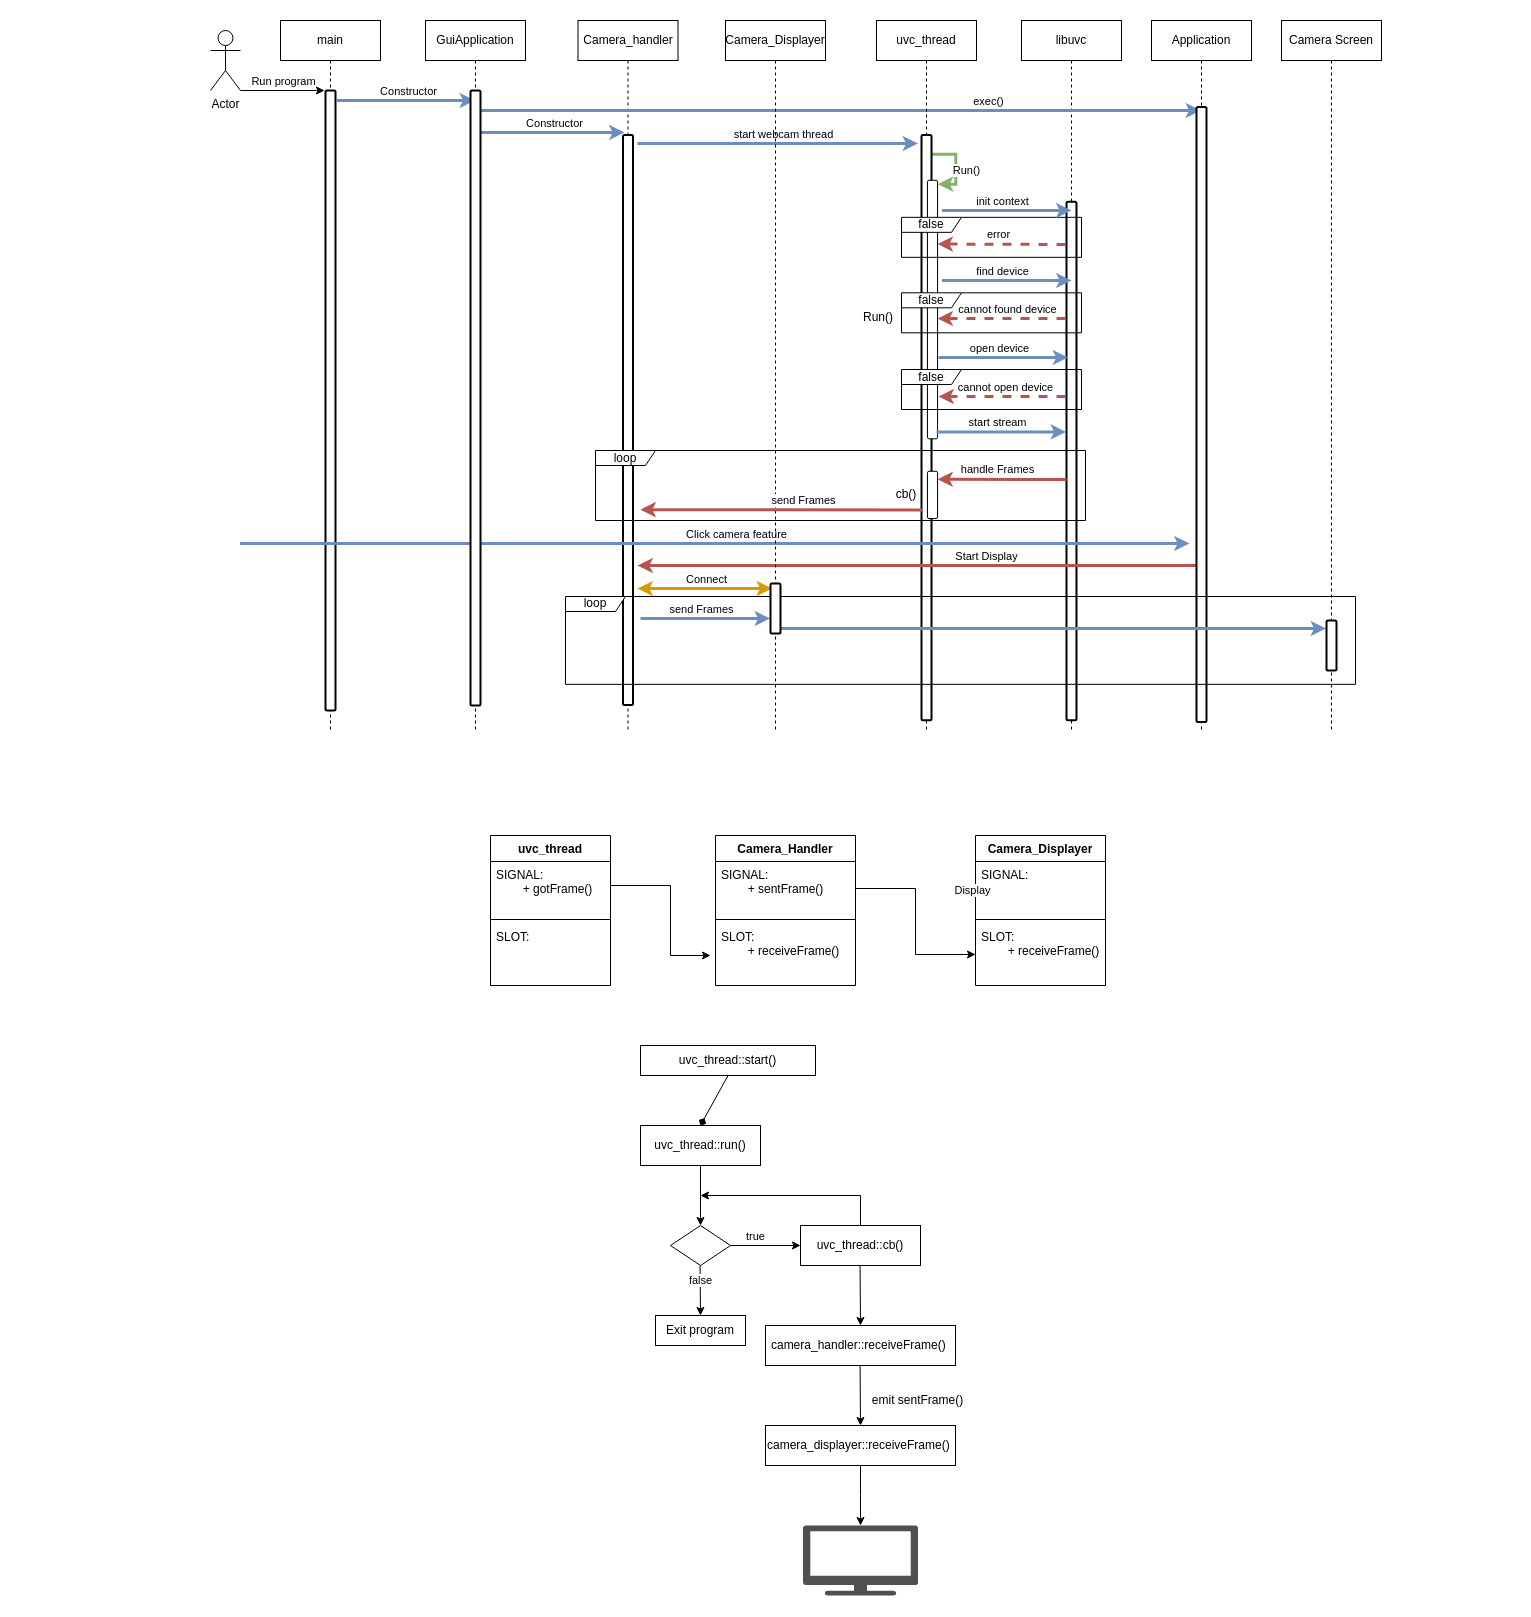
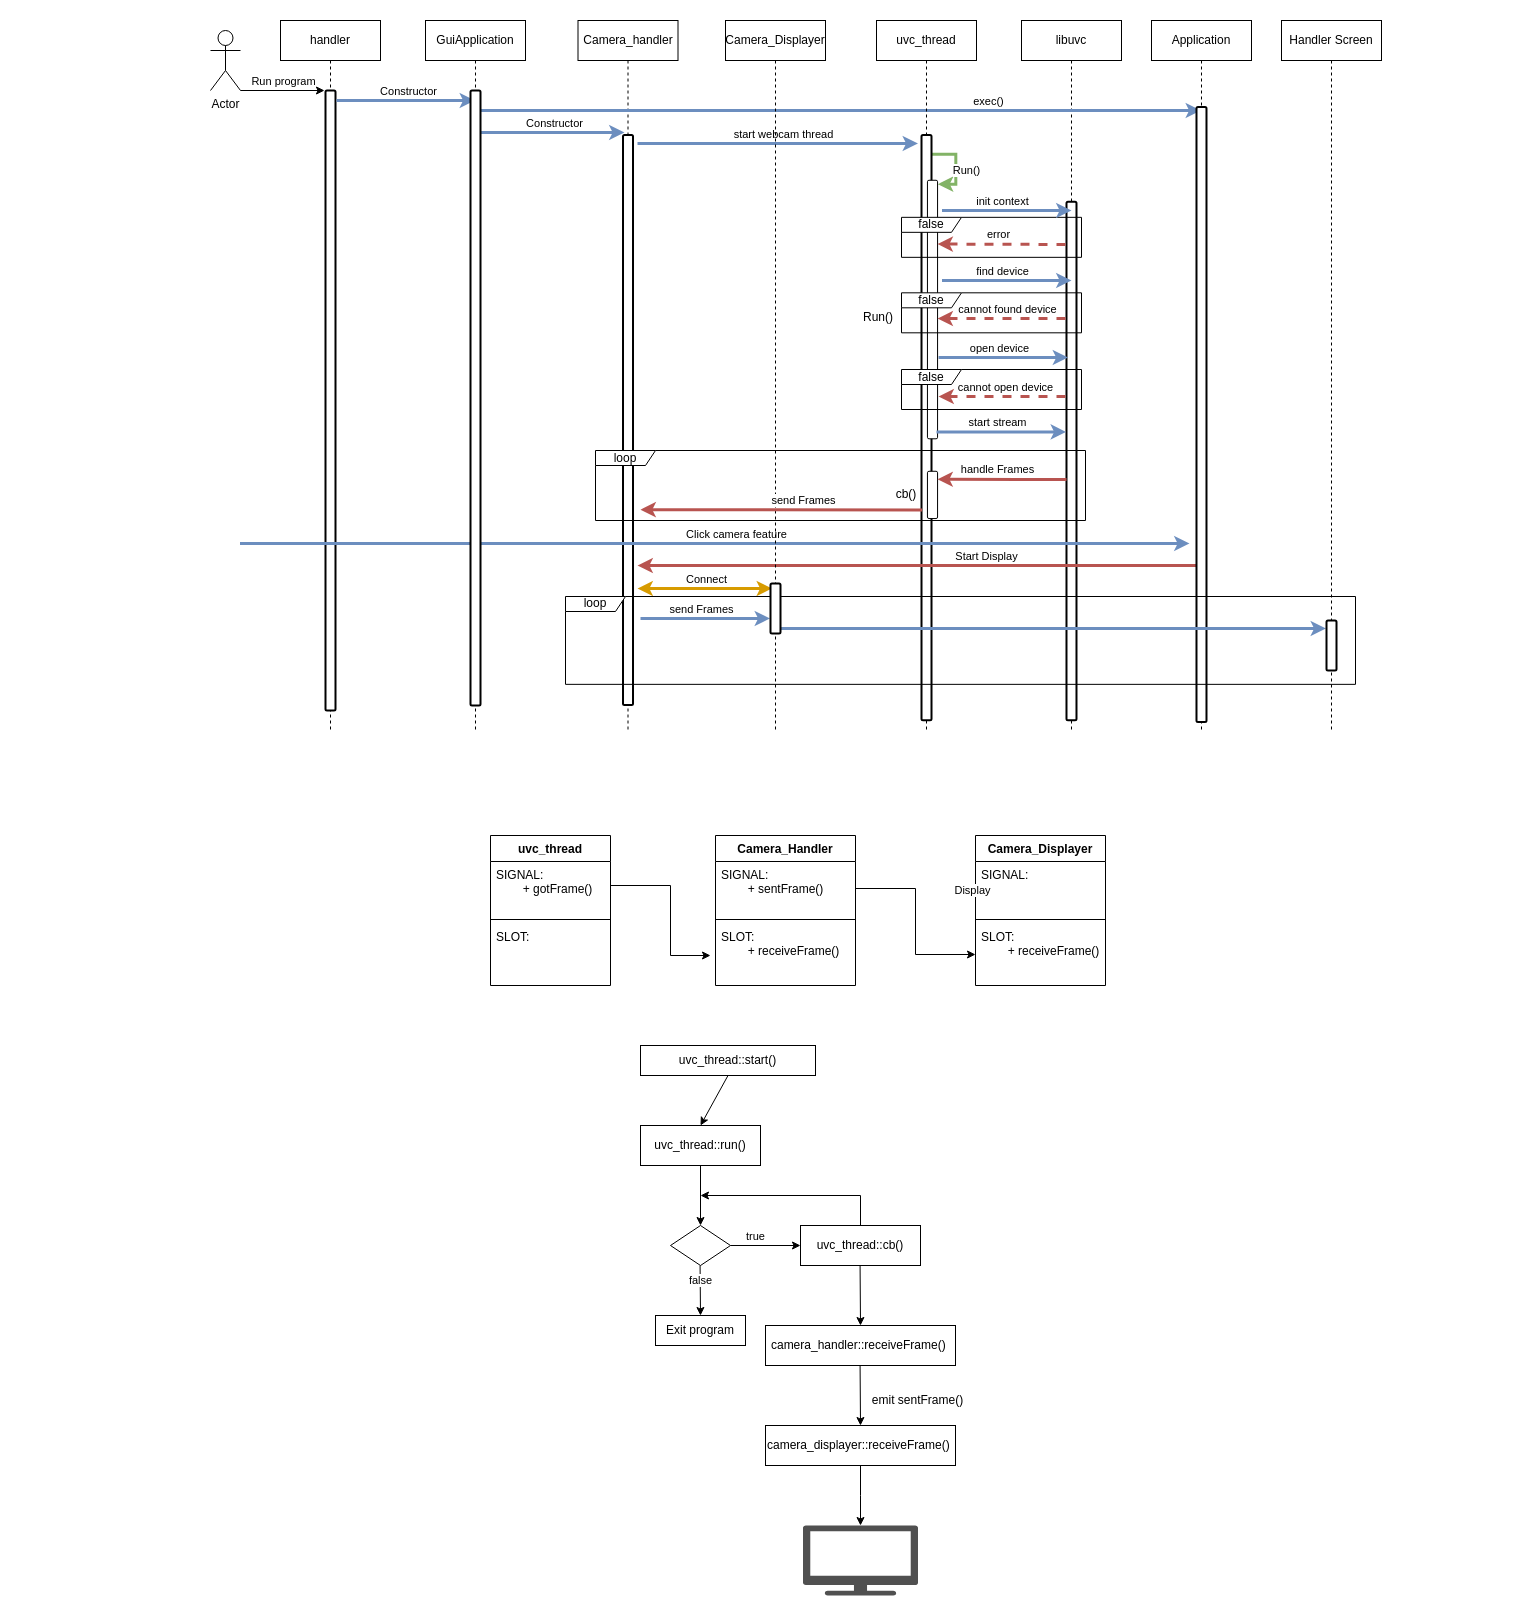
- <mxCell id="4" value="main" style="shape=umlLifeline;perimeter=lifelinePerimeter;whiteSpace=wrap;html=1;container=0;dropTarget=0;collapsible=0;recursiveResize=0;outlineConnect=0;portConstraint=eastwest;newEdgeStyle={&quot;edgeStyle&quot;:&quot;elbowEdgeStyle&quot;,&quot;elbow&quot;:&quot;vertical&quot;,&quot;curved&quot;:0,&quot;rounded&quot;:0};" parent="1" vertex="1"><mxGeometry x="280" y="20" width="100" height="710" as="geometry" /></mxCell>
+ <mxCell id="4" value="handler" style="shape=umlLifeline;perimeter=lifelinePerimeter;whiteSpace=wrap;html=1;container=0;dropTarget=0;collapsible=0;recursiveResize=0;outlineConnect=0;portConstraint=eastwest;newEdgeStyle={&quot;edgeStyle&quot;:&quot;elbowEdgeStyle&quot;,&quot;elbow&quot;:&quot;vertical&quot;,&quot;curved&quot;:0,&quot;rounded&quot;:0};" parent="1" vertex="1"><mxGeometry x="280" y="20" width="100" height="710" as="geometry" /></mxCell>
- <mxCell id="54" value="Camera Screen" style="shape=umlLifeline;perimeter=lifelinePerimeter;whiteSpace=wrap;html=1;container=0;dropTarget=0;collapsible=0;recursiveResize=0;outlineConnect=0;portConstraint=eastwest;newEdgeStyle={&quot;edgeStyle&quot;:&quot;elbowEdgeStyle&quot;,&quot;elbow&quot;:&quot;vertical&quot;,&quot;curved&quot;:0,&quot;rounded&quot;:0};" parent="1" vertex="1"><mxGeometry x="1281" y="20" width="100" height="710" as="geometry" /></mxCell>
+ <mxCell id="54" value="Handler Screen" style="shape=umlLifeline;perimeter=lifelinePerimeter;whiteSpace=wrap;html=1;container=0;dropTarget=0;collapsible=0;recursiveResize=0;outlineConnect=0;portConstraint=eastwest;newEdgeStyle={&quot;edgeStyle&quot;:&quot;elbowEdgeStyle&quot;,&quot;elbow&quot;:&quot;vertical&quot;,&quot;curved&quot;:0,&quot;rounded&quot;:0};" parent="1" vertex="1"><mxGeometry x="1281" y="20" width="100" height="710" as="geometry" /></mxCell>
- <mxCell id="28" value="" style="endArrow=diamond;html=1;rounded=0;exitX=0.5;exitY=1;exitDx=0;exitDy=0;entryX=0.5;entryY=0;entryDx=0;entryDy=0;" parent="1" source="26" target="27" edge="1"><mxGeometry width="50" height="50" relative="1" as="geometry"><mxPoint x="440" y="1195" as="sourcePoint" /><mxPoint x="490" y="1145" as="targetPoint" /></mxGeometry></mxCell>
+ <mxCell id="28" value="" style="endArrow=classic;html=1;rounded=0;exitX=0.5;exitY=1;exitDx=0;exitDy=0;entryX=0.5;entryY=0;entryDx=0;entryDy=0;" parent="1" source="26" target="27" edge="1"><mxGeometry width="50" height="50" relative="1" as="geometry"><mxPoint x="440" y="1195" as="sourcePoint" /><mxPoint x="490" y="1145" as="targetPoint" /></mxGeometry></mxCell>
